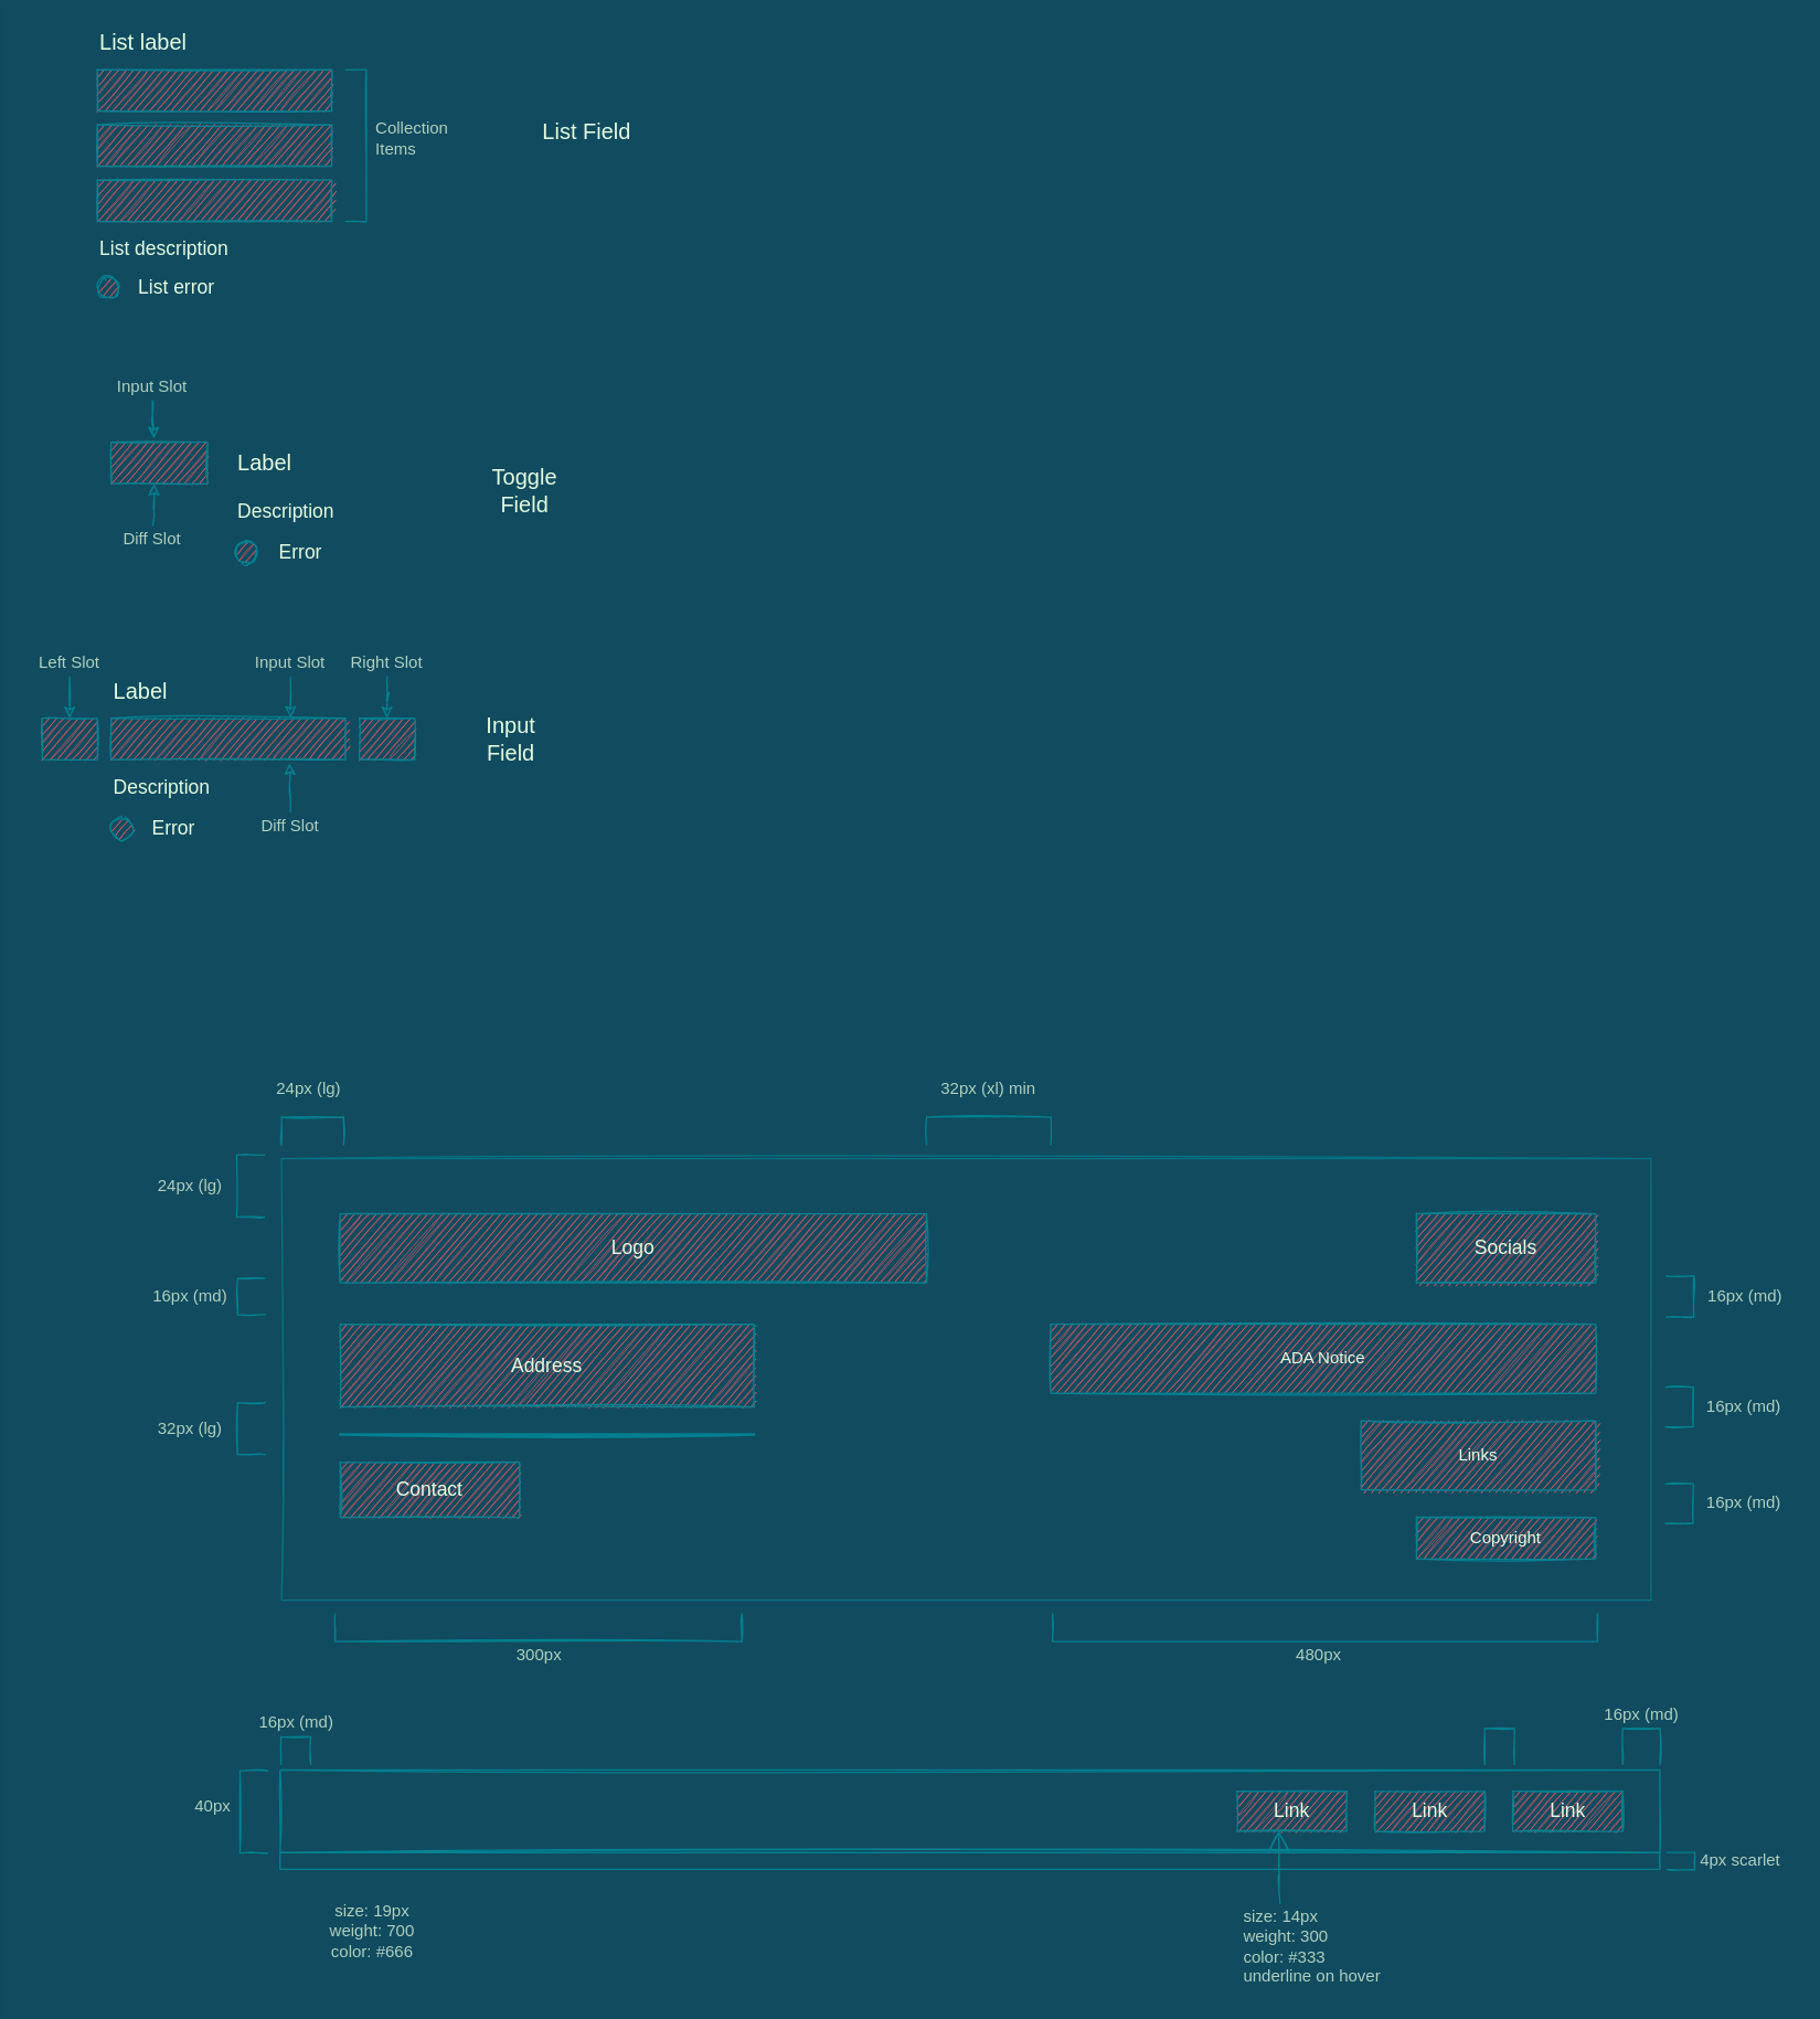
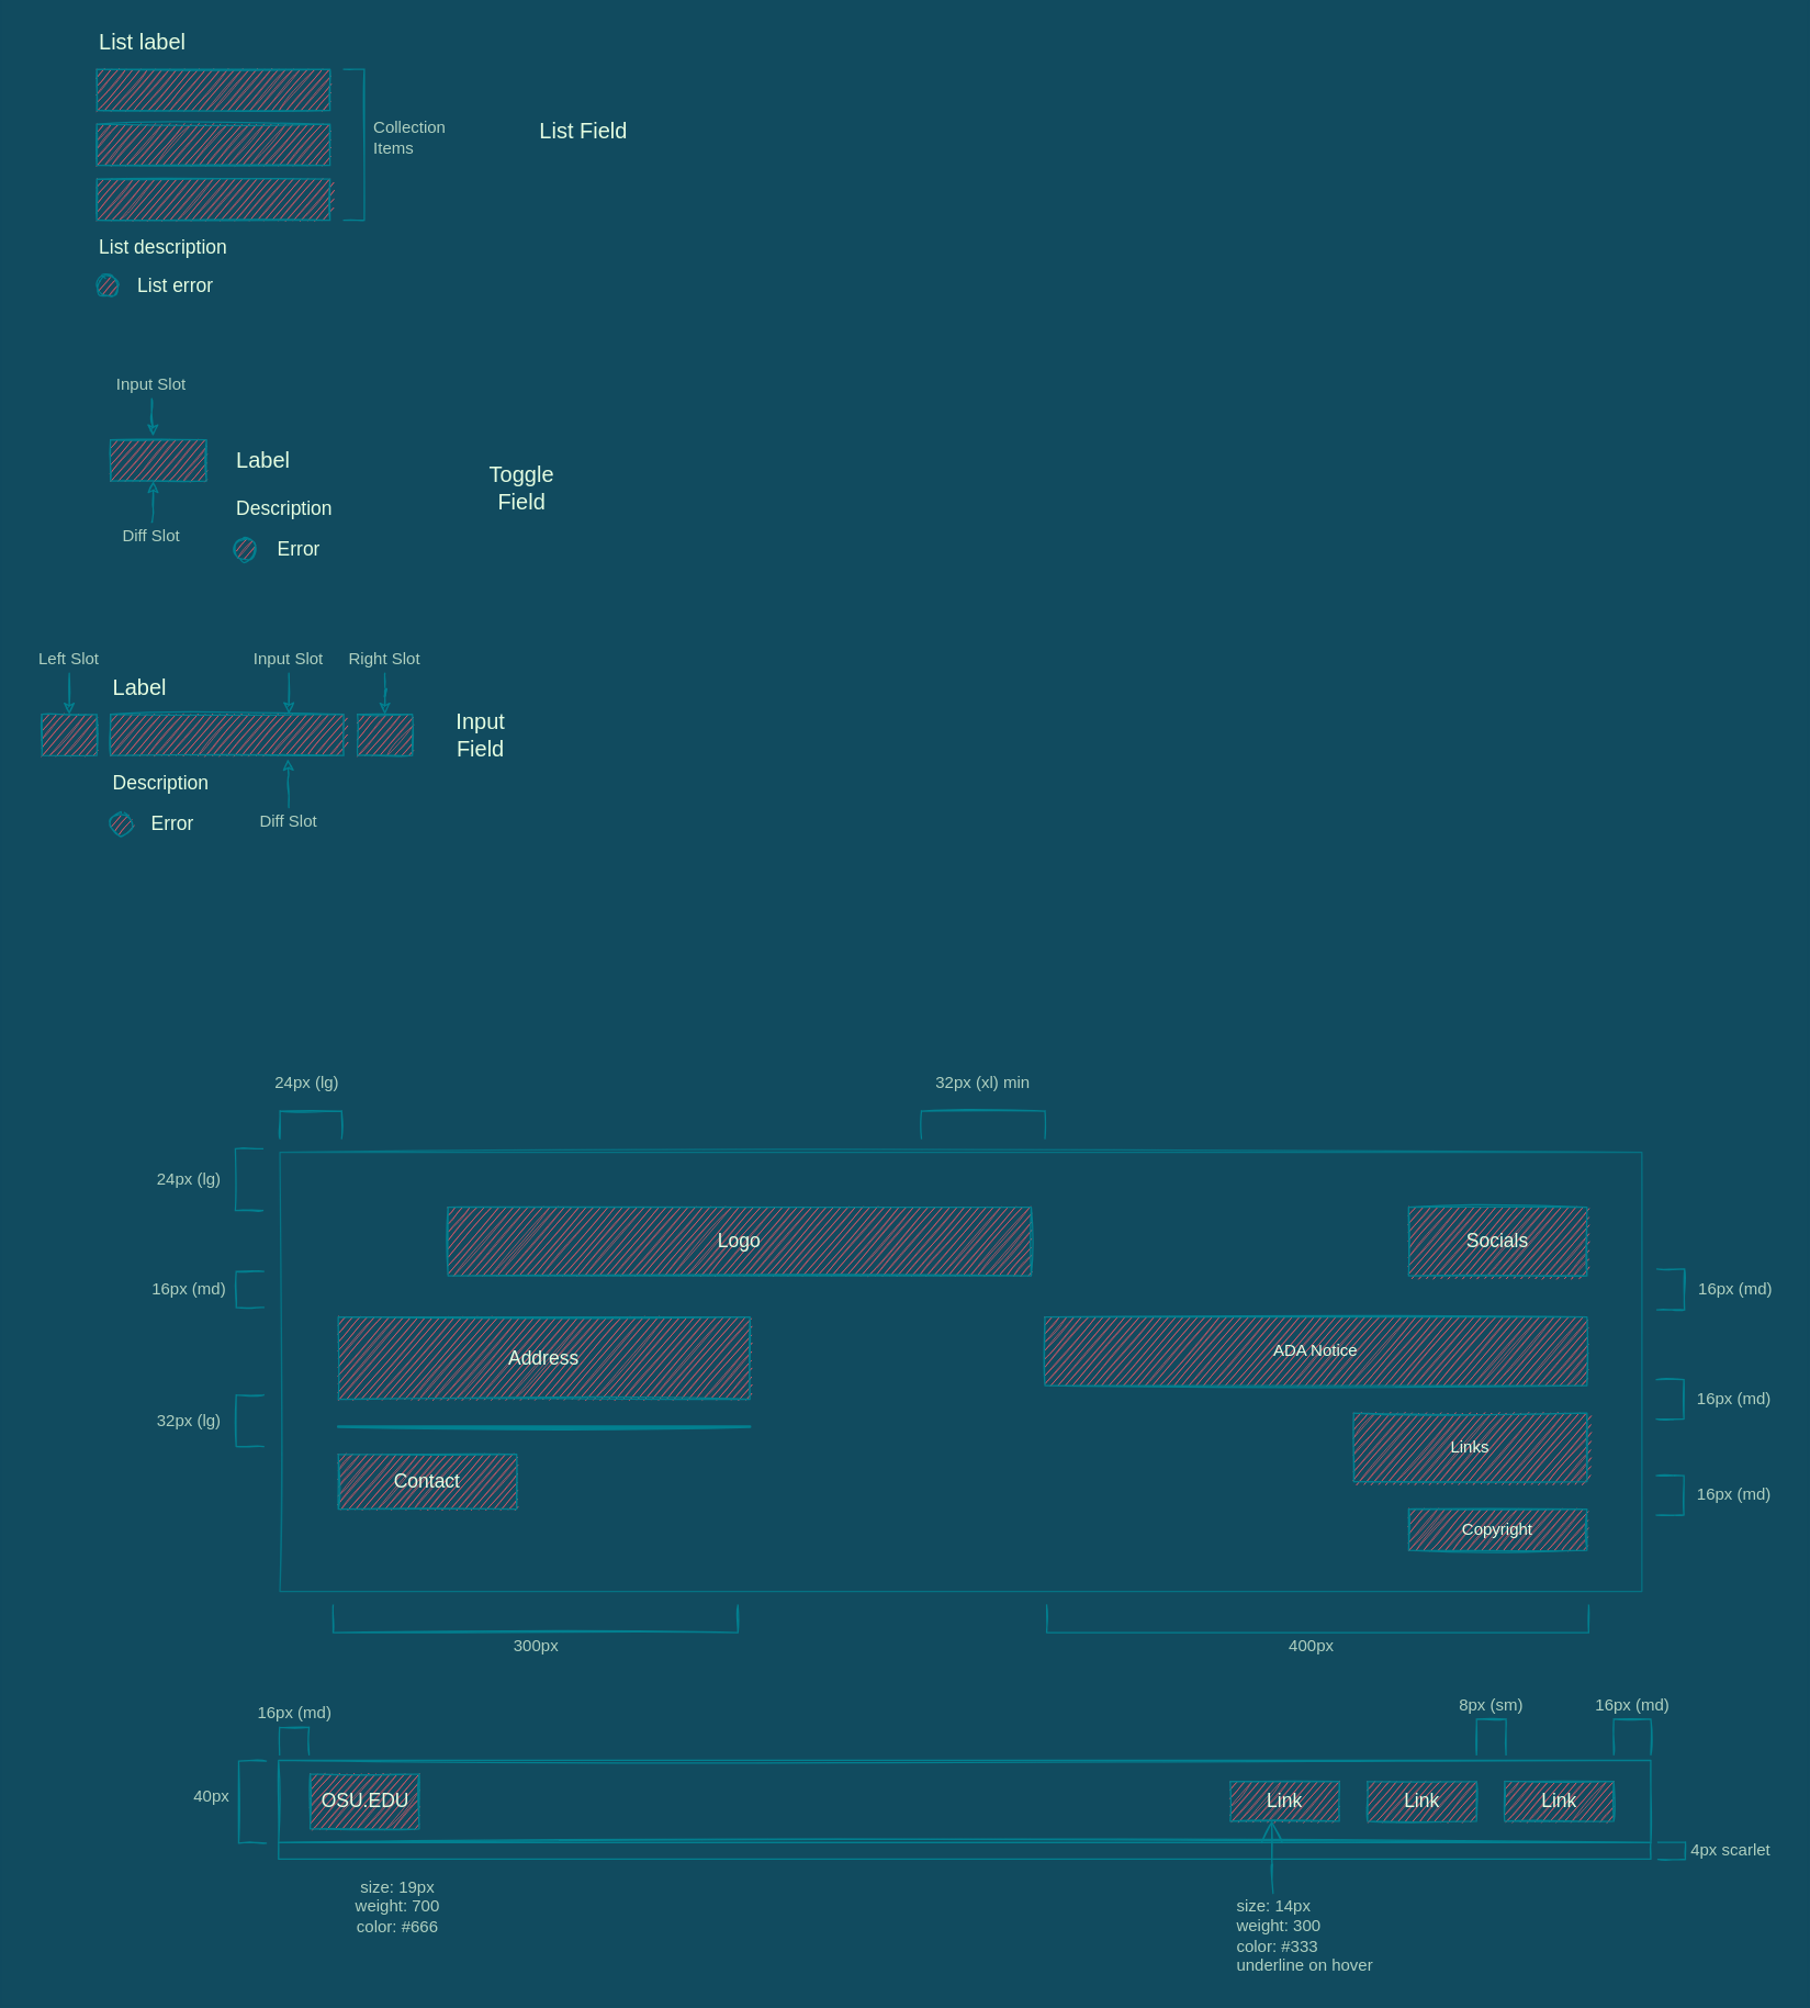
- <mxCell id="13" value="Input Field" style="text;html=1;strokeColor=none;fillColor=none;align=center;verticalAlign=middle;whiteSpace=wrap;fontSize=16;fontColor=#E4FDE1;sketch=1;" parent="1" vertex="1"><mxGeometry x="340" y="505" width="60" height="60" as="geometry" /></mxCell>
+ <mxCell id="13" value="Input Field" style="text;html=1;strokeColor=none;fillColor=none;align=center;verticalAlign=middle;whiteSpace=wrap;fontSize=16;fontColor=#E4FDE1;sketch=1;" parent="1" vertex="1"><mxGeometry x="320" y="505" width="60" height="60" as="geometry" /></mxCell>
- <mxCell id="41" value="Logo" style="rounded=0;whiteSpace=wrap;html=1;fontSize=14;fontColor=#E4FDE1;strokeColor=#028090;fillColor=#F45B69;sketch=1;" vertex="1" parent="38"><mxGeometry x="140" y="100" width="425" height="50" as="geometry" /></mxCell>
+ <mxCell id="41" value="Logo" style="rounded=0;whiteSpace=wrap;html=1;fontSize=14;fontColor=#E4FDE1;strokeColor=#028090;fillColor=#F45B69;sketch=1;" vertex="1" parent="38"><mxGeometry x="220" y="100" width="425" height="50" as="geometry" /></mxCell>
- <mxCell id="54" value="480px" style="text;html=1;strokeColor=none;fillColor=none;align=center;verticalAlign=middle;whiteSpace=wrap;rounded=0;fontSize=12;fontColor=#E4FDE1;opacity=75;textOpacity=75;sketch=1;" vertex="1" parent="38"><mxGeometry x="817.5" y="410" width="62.5" height="20" as="geometry" /></mxCell>
+ <mxCell id="54" value="400px" style="text;html=1;strokeColor=none;fillColor=none;align=center;verticalAlign=middle;whiteSpace=wrap;rounded=0;fontSize=12;fontColor=#E4FDE1;opacity=75;textOpacity=75;sketch=1;" vertex="1" parent="38"><mxGeometry x="817.5" y="410" width="62.5" height="20" as="geometry" /></mxCell>
+ <mxCell id="77" value="8px (sm)" style="text;html=1;strokeColor=none;fillColor=none;align=center;verticalAlign=middle;whiteSpace=wrap;rounded=0;fontSize=12;fontColor=#E4FDE1;opacity=75;textOpacity=75;sketch=1;" vertex="1" parent="1"><mxGeometry x="1055" y="1232" width="62.5" height="20" as="geometry" /></mxCell>
+ <mxCell id="72" value="OSU.EDU" style="rounded=0;whiteSpace=wrap;html=1;fontSize=14;fontColor=#E4FDE1;strokeColor=#028090;fillColor=#F45B69;sketch=1;" vertex="1" parent="1"><mxGeometry x="225.5" y="1292" width="79.5" height="40" as="geometry" /></mxCell>
- <mxCell id="75" value="size: 19px&lt;br&gt;weight: 700&lt;br&gt;color: #666" style="text;html=1;strokeColor=none;fillColor=none;align=center;verticalAlign=middle;whiteSpace=wrap;rounded=0;fontSize=12;fontColor=#E4FDE1;opacity=75;textOpacity=75;sketch=1;" vertex="1" parent="1"><mxGeometry x="228.75" y="1376" width="81.25" height="45" as="geometry" /></mxCell>
+ <mxCell id="75" value="size: 19px&lt;br&gt;weight: 700&lt;br&gt;color: #666" style="text;html=1;strokeColor=none;fillColor=none;align=center;verticalAlign=middle;whiteSpace=wrap;rounded=0;fontSize=12;fontColor=#E4FDE1;opacity=75;textOpacity=75;sketch=1;" vertex="1" parent="1"><mxGeometry x="248.75" y="1366" width="81.25" height="45" as="geometry" /></mxCell>
